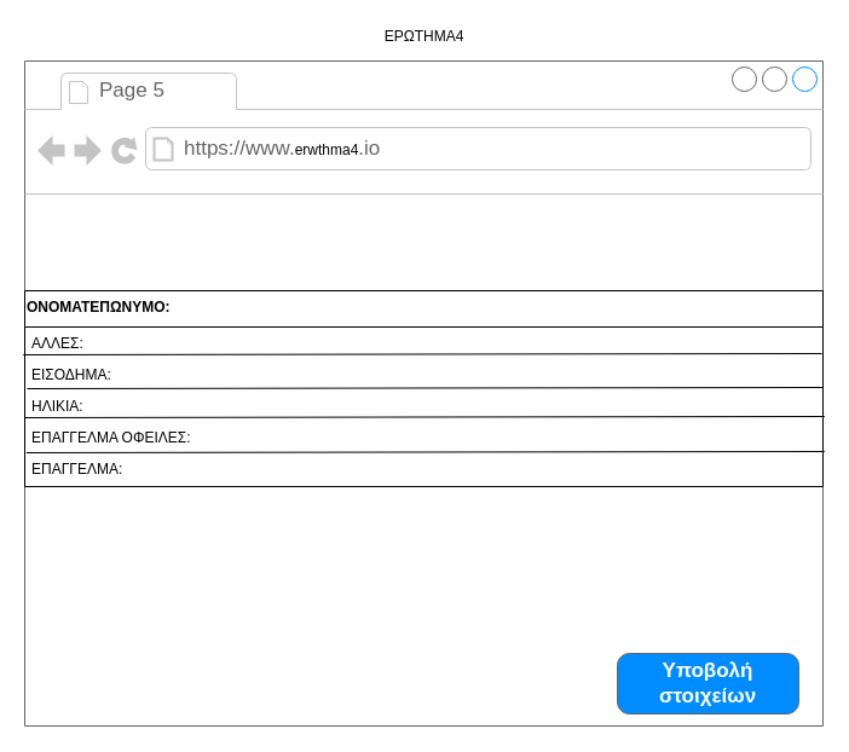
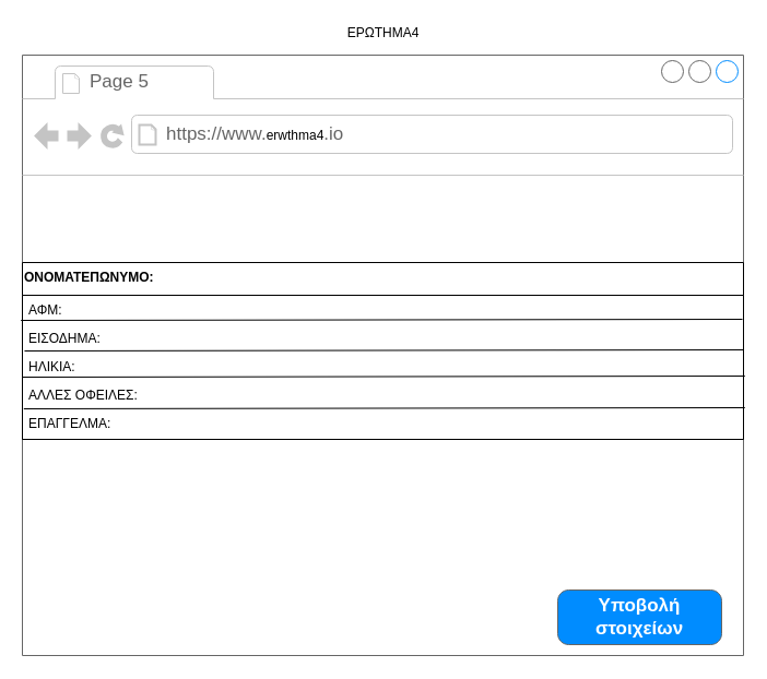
- <mxCell id="7" value="ΑΛΛΕΣ:" style="text;strokeColor=none;fillColor=none;align=left;verticalAlign=top;spacingLeft=4;spacingRight=4;overflow=hidden;rotatable=0;points=[[0,0.5],[1,0.5]];portConstraint=eastwest;" vertex="1" parent="6"><mxGeometry y="30" width="660" height="26" as="geometry" /></mxCell>
+ <mxCell id="7" value="ΑΦΜ:" style="text;strokeColor=none;fillColor=none;align=left;verticalAlign=top;spacingLeft=4;spacingRight=4;overflow=hidden;rotatable=0;points=[[0,0.5],[1,0.5]];portConstraint=eastwest;" vertex="1" parent="6"><mxGeometry y="30" width="660" height="26" as="geometry" /></mxCell>
- <mxCell id="10" value="ΕΠΑΓΓΕΛΜΑ ΟΦΕΙΛΕΣ:" style="text;strokeColor=none;fillColor=none;align=left;verticalAlign=top;spacingLeft=4;spacingRight=4;overflow=hidden;rotatable=0;points=[[0,0.5],[1,0.5]];portConstraint=eastwest;" vertex="1" parent="6"><mxGeometry y="108" width="660" height="26" as="geometry" /></mxCell>
+ <mxCell id="10" value="ΑΛΛΕΣ ΟΦΕΙΛΕΣ:" style="text;strokeColor=none;fillColor=none;align=left;verticalAlign=top;spacingLeft=4;spacingRight=4;overflow=hidden;rotatable=0;points=[[0,0.5],[1,0.5]];portConstraint=eastwest;" vertex="1" parent="6"><mxGeometry y="108" width="660" height="26" as="geometry" /></mxCell>
